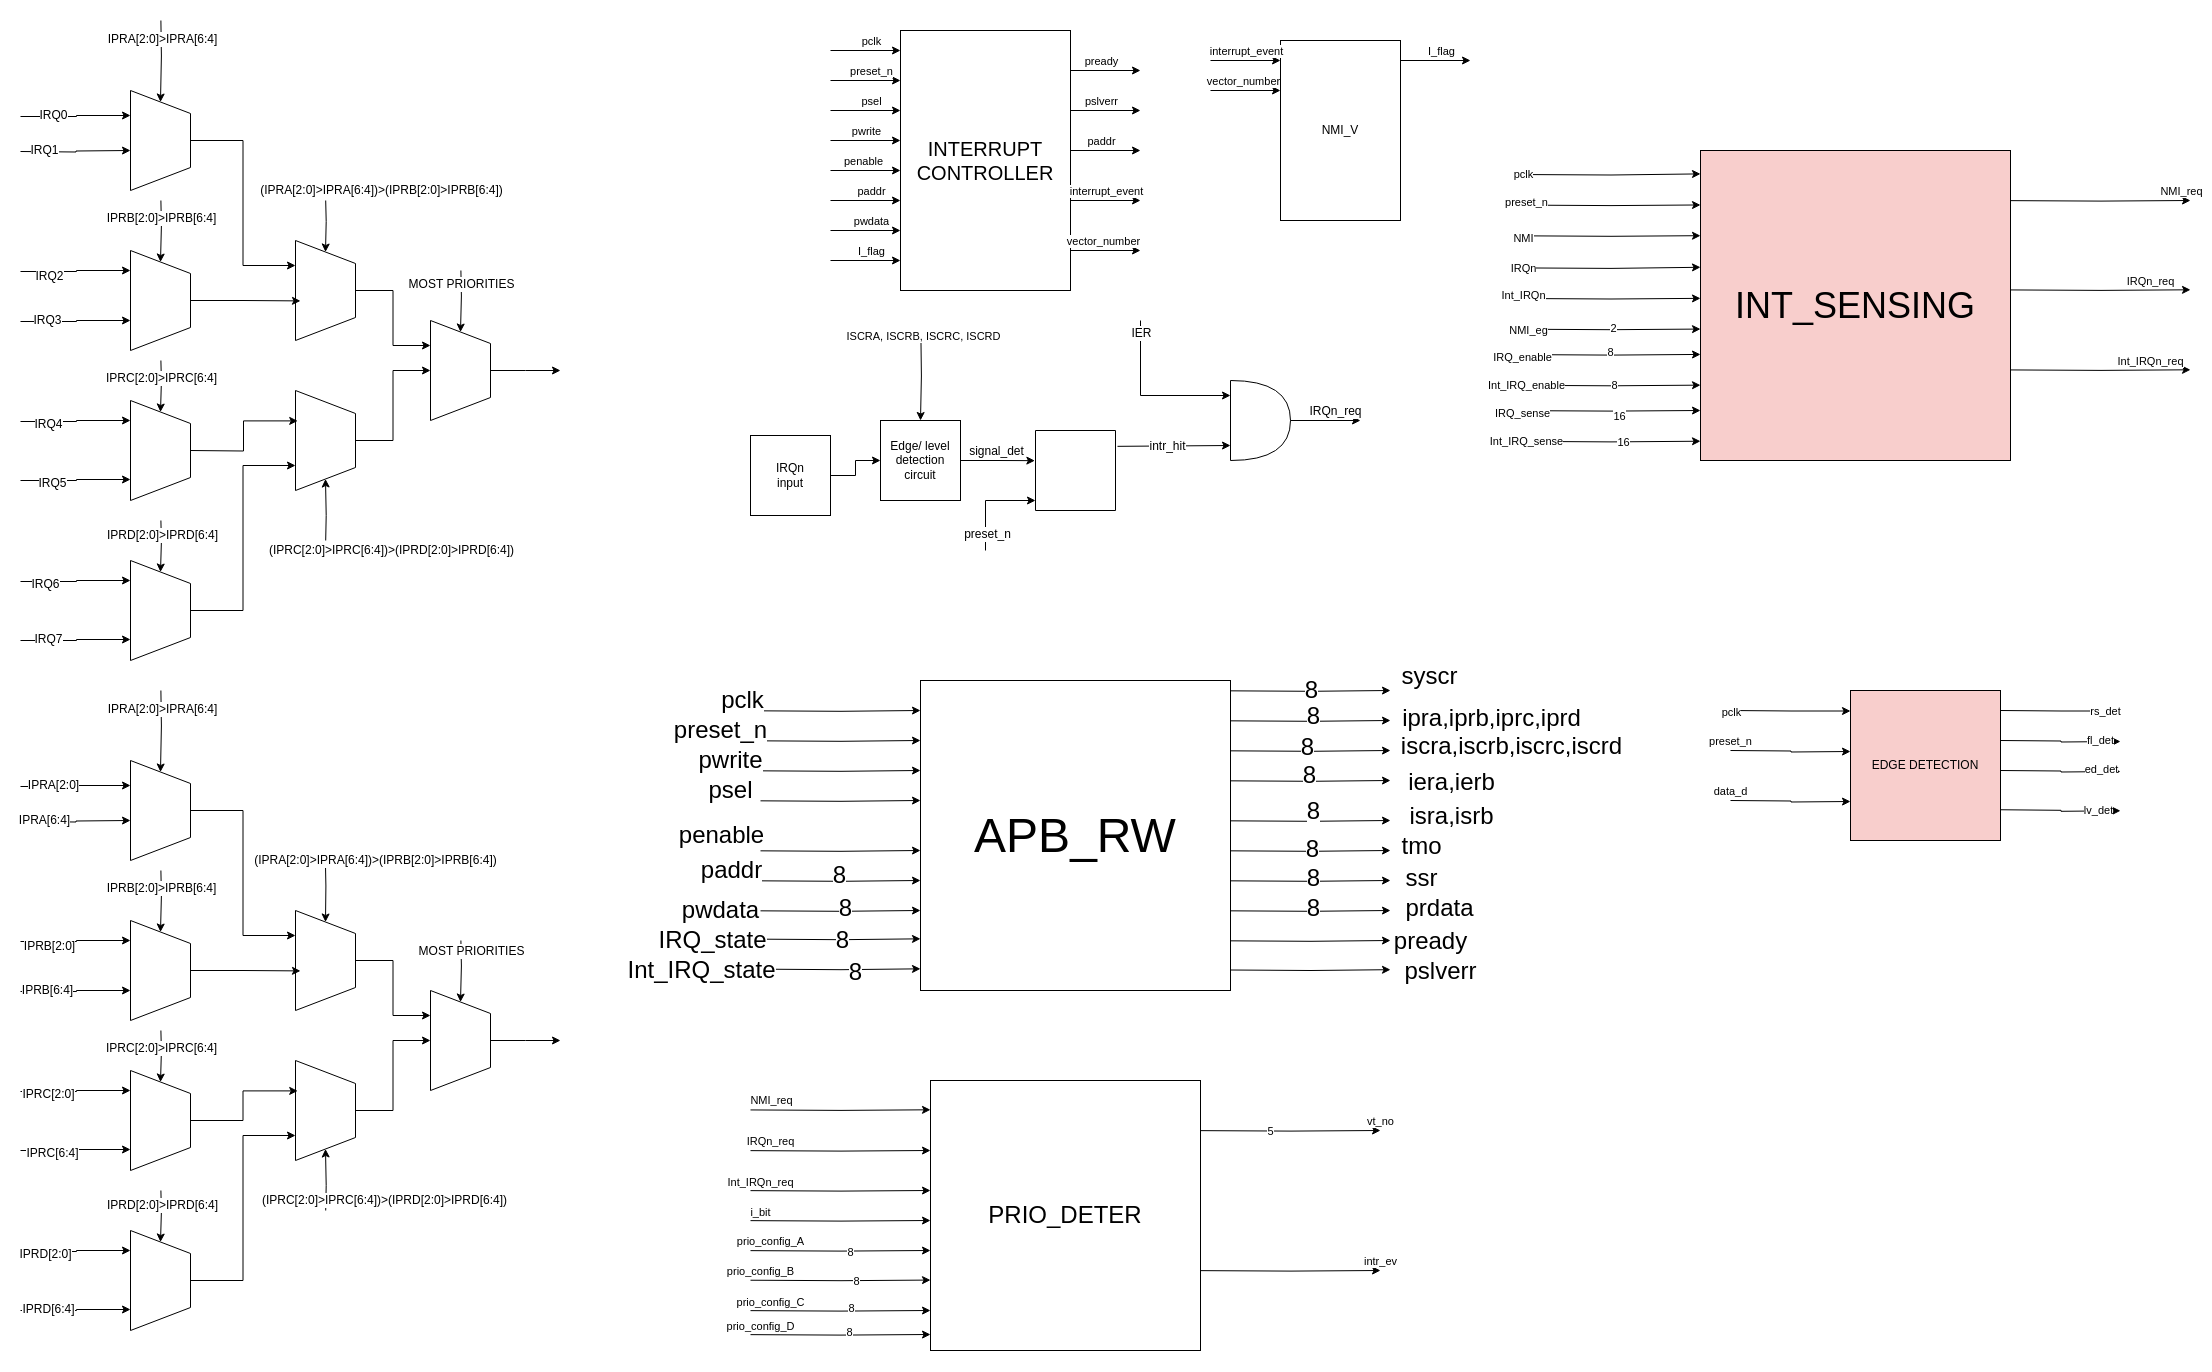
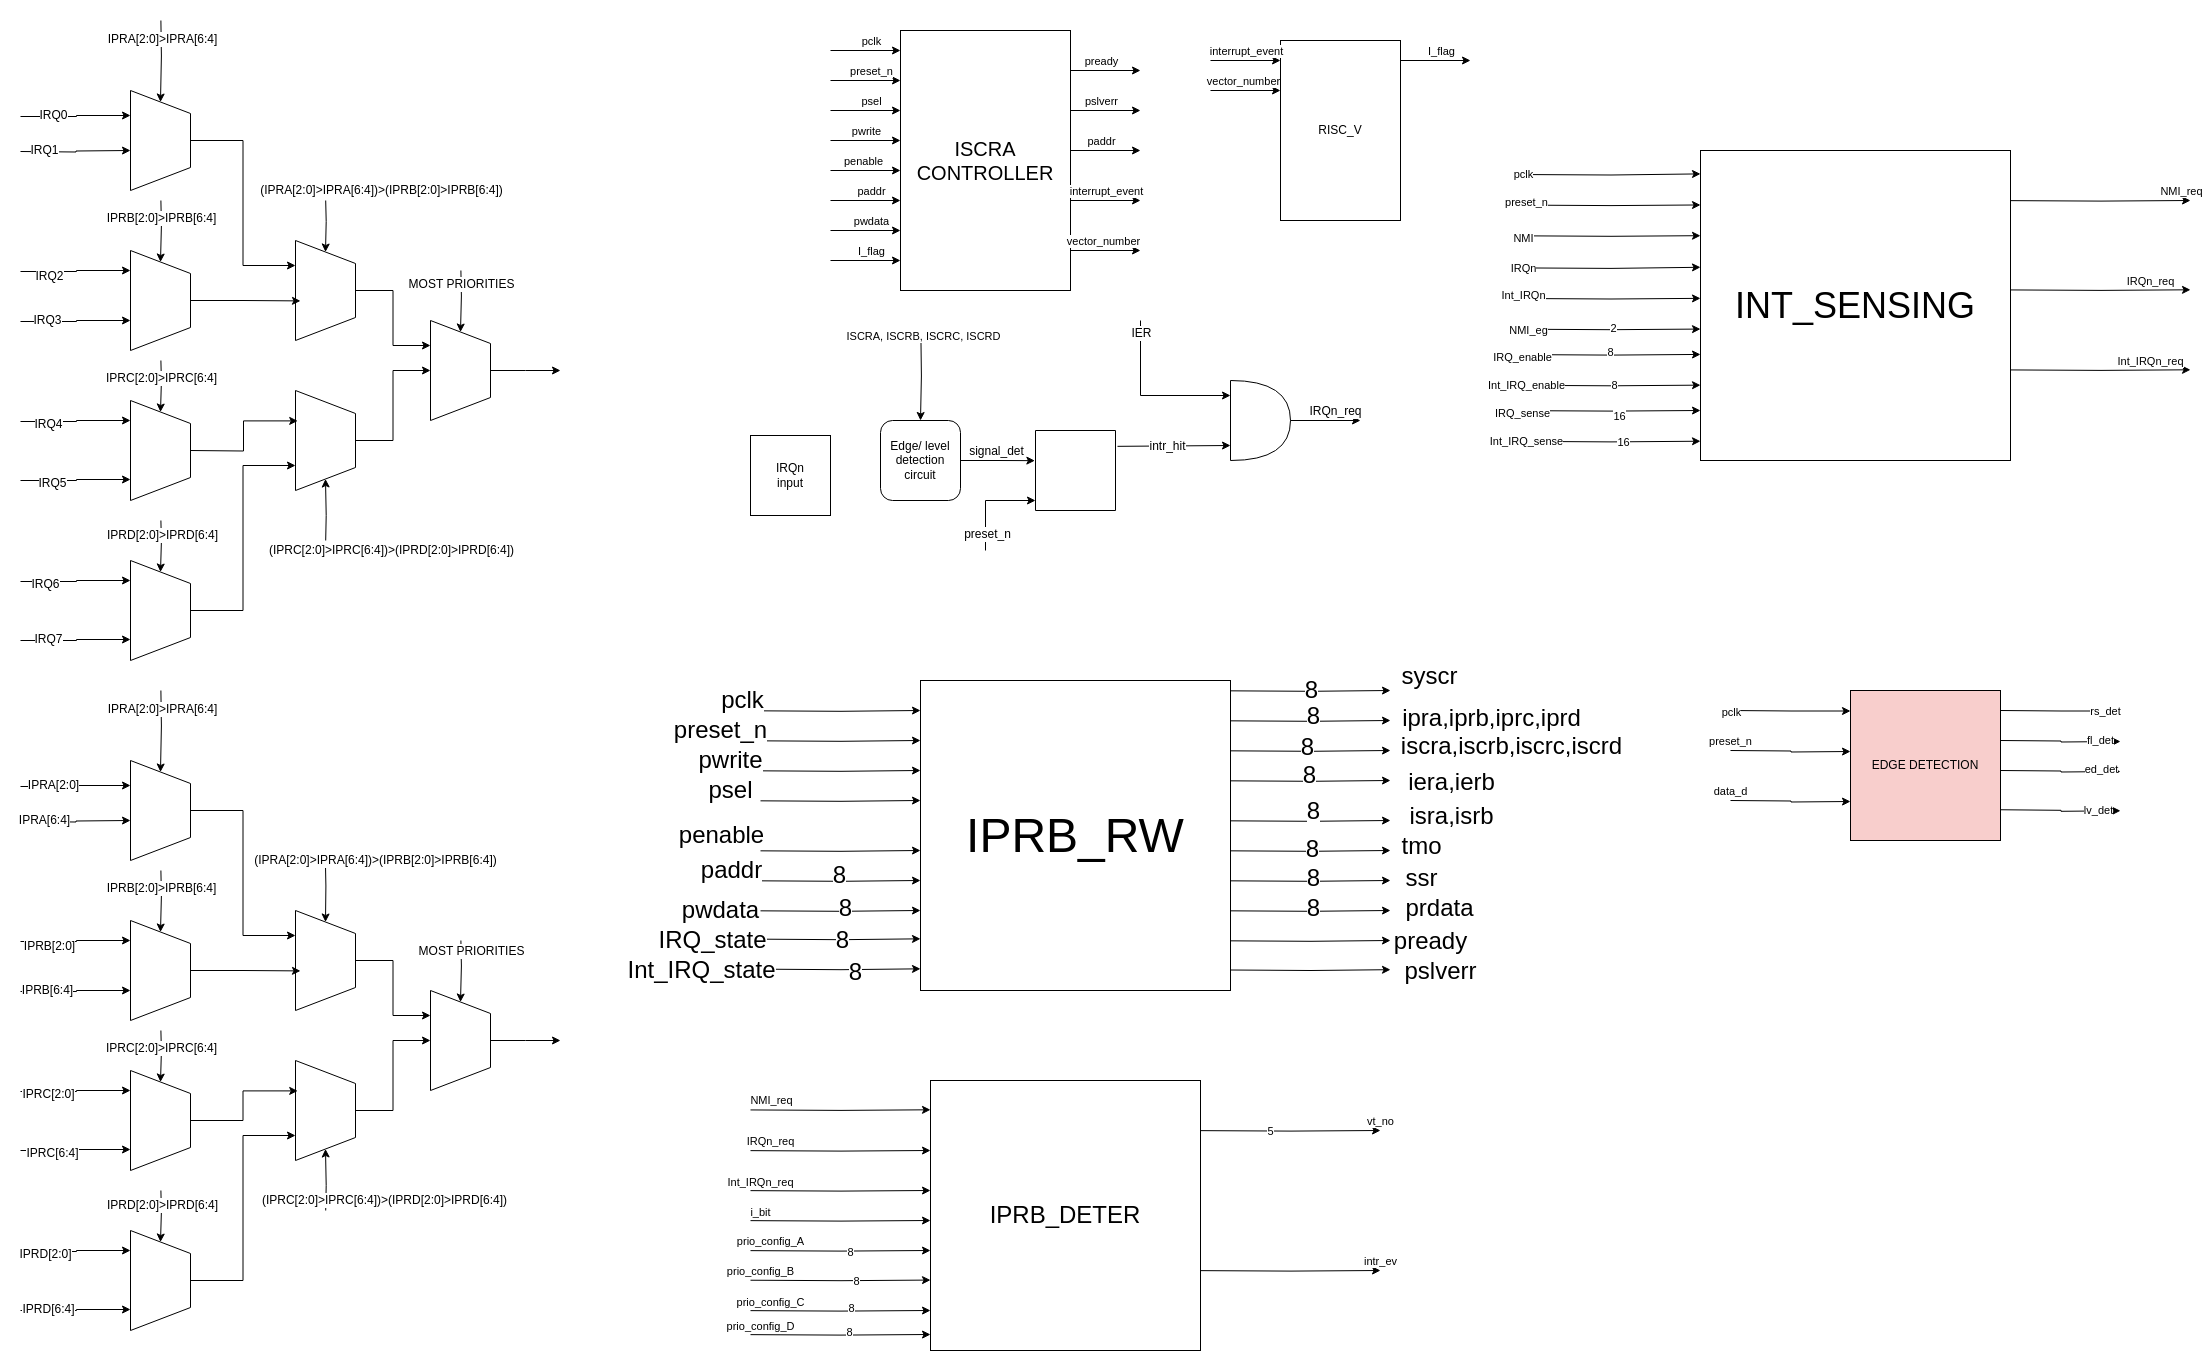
- <mxCell id="29" value="NMI_V" style="rounded=0;whiteSpace=wrap;html=1;" parent="1" vertex="1"><mxGeometry x="1280" y="40" width="120" height="180" as="geometry" /></mxCell>
+ <mxCell id="29" value="RISC_V" style="rounded=0;whiteSpace=wrap;html=1;" parent="1" vertex="1"><mxGeometry x="1280" y="40" width="120" height="180" as="geometry" /></mxCell>
- <mxCell id="2" value="&lt;font style=&quot;font-size: 20px;&quot;&gt;INTERRUPT&lt;/font&gt;&lt;div style=&quot;font-size: 20px;&quot;&gt;&lt;font style=&quot;font-size: 20px;&quot;&gt;CONTROLLER&lt;/font&gt;&lt;/div&gt;" style="rounded=0;whiteSpace=wrap;html=1;" parent="1" vertex="1"><mxGeometry x="900" y="30" width="170" height="260" as="geometry" /></mxCell>
+ <mxCell id="2" value="&lt;font style=&quot;font-size: 20px;&quot;&gt;ISCRA&lt;/font&gt;&lt;div style=&quot;font-size: 20px;&quot;&gt;&lt;font style=&quot;font-size: 20px;&quot;&gt;CONTROLLER&lt;/font&gt;&lt;/div&gt;" style="rounded=0;whiteSpace=wrap;html=1;" parent="1" vertex="1"><mxGeometry x="900" y="30" width="170" height="260" as="geometry" /></mxCell>
- <mxCell id="195" value="&lt;font style=&quot;font-size: 36px;&quot;&gt;INT_SENSING&lt;/font&gt;" style="whiteSpace=wrap;html=1;aspect=fixed;fillColor=#f8cecc;" parent="1" vertex="1"><mxGeometry x="1700" y="150" width="310" height="310" as="geometry" /></mxCell>
+ <mxCell id="195" value="&lt;font style=&quot;font-size: 36px;&quot;&gt;INT_SENSING&lt;/font&gt;" style="whiteSpace=wrap;html=1;aspect=fixed;" parent="1" vertex="1"><mxGeometry x="1700" y="150" width="310" height="310" as="geometry" /></mxCell>
- <mxCell id="41" value="Edge/ level detection circuit" style="whiteSpace=wrap;html=1;aspect=fixed;" parent="36" vertex="1"><mxGeometry x="180" y="100" width="80" height="80" as="geometry" /></mxCell>
+ <mxCell id="41" value="Edge/ level detection circuit" style="whiteSpace=wrap;html=1;aspect=fixed;rounded=1;" parent="36" vertex="1"><mxGeometry x="180" y="100" width="80" height="80" as="geometry" /></mxCell>
- <mxCell id="37" style="edgeStyle=orthogonalEdgeStyle;rounded=0;orthogonalLoop=1;jettySize=auto;html=1;exitX=1;exitY=0.5;exitDx=0;exitDy=0;" parent="36" source="38" target="41" edge="1"><mxGeometry relative="1" as="geometry" /></mxCell>
- <mxCell id="144" value="&lt;font style=&quot;font-size: 48px;&quot;&gt;APB_RW&lt;/font&gt;" style="whiteSpace=wrap;html=1;aspect=fixed;" parent="1" vertex="1"><mxGeometry x="920" y="680" width="310" height="310" as="geometry" /></mxCell>
+ <mxCell id="144" value="&lt;font style=&quot;font-size: 48px;&quot;&gt;IPRB_RW&lt;/font&gt;" style="whiteSpace=wrap;html=1;aspect=fixed;" parent="1" vertex="1"><mxGeometry x="920" y="680" width="310" height="310" as="geometry" /></mxCell>
- <mxCell id="225" value="&lt;font style=&quot;font-size: 24px;&quot;&gt;PRIO_DETER&lt;/font&gt;" style="whiteSpace=wrap;html=1;aspect=fixed;" parent="1" vertex="1"><mxGeometry x="930" y="1080" width="270" height="270" as="geometry" /></mxCell>
+ <mxCell id="225" value="&lt;font style=&quot;font-size: 24px;&quot;&gt;IPRB_DETER&lt;/font&gt;" style="whiteSpace=wrap;html=1;aspect=fixed;" parent="1" vertex="1"><mxGeometry x="930" y="1080" width="270" height="270" as="geometry" /></mxCell>
